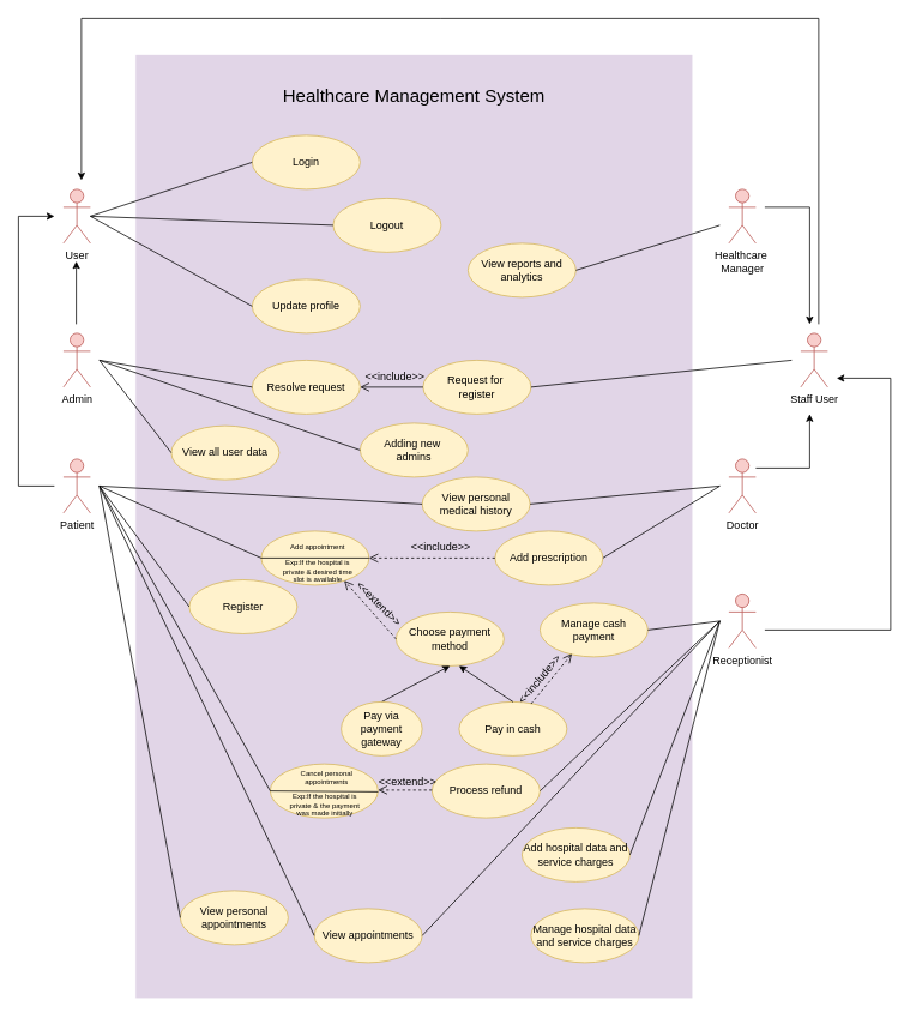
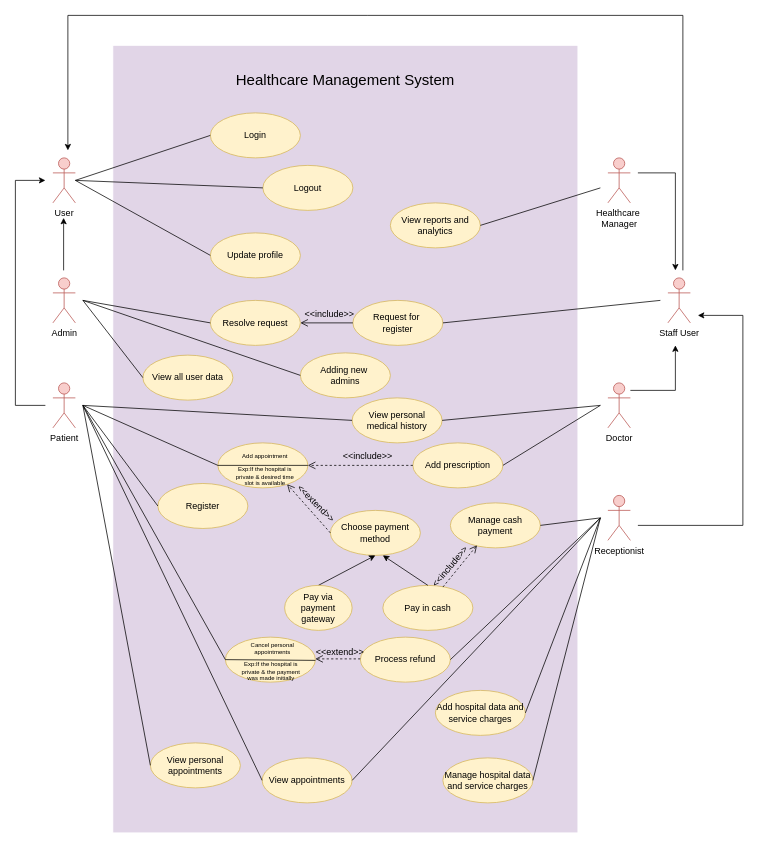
- <mxCell id="12" value="Logout" style="ellipse;whiteSpace=wrap;html=1;fillColor=#fff2cc;strokeColor=#d6b656;" parent="1" vertex="1"><mxGeometry x="370" y="220" width="120" height="60" as="geometry" /></mxCell>
+ <mxCell id="12" value="Logout" style="ellipse;whiteSpace=wrap;html=1;fillColor=#fff2cc;strokeColor=#d6b656;" parent="1" vertex="1"><mxGeometry x="350" y="220" width="120" height="60" as="geometry" /></mxCell>
